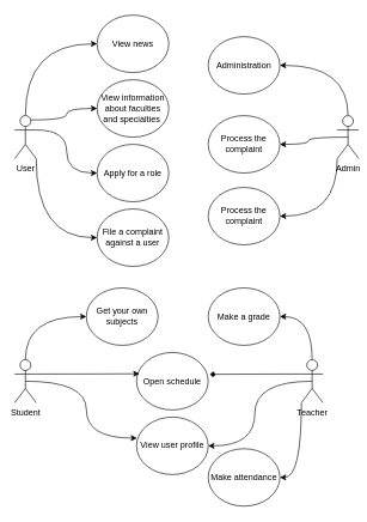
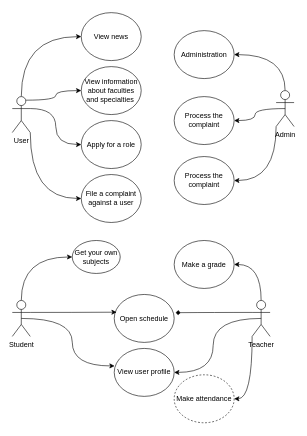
- <mxCell id="10" value="Admin" style="shape=umlActor;verticalLabelPosition=bottom;verticalAlign=top;html=1;" vertex="1" parent="1"><mxGeometry x="470" y="160" width="30" height="60" as="geometry" /></mxCell>
+ <mxCell id="10" value="Admin" style="shape=umlActor;verticalLabelPosition=bottom;verticalAlign=top;html=1;" vertex="1" parent="1"><mxGeometry x="460" y="150" width="30" height="60" as="geometry" /></mxCell>
- <mxCell id="26" value="Get your own subjects" style="ellipse;whiteSpace=wrap;html=1;" vertex="1" parent="1"><mxGeometry x="120" y="400" width="100" height="80" as="geometry" /></mxCell>
+ <mxCell id="26" value="Get your own subjects" style="ellipse;whiteSpace=wrap;html=1;" vertex="1" parent="1"><mxGeometry x="120" y="400" width="80" height="55" as="geometry" /></mxCell>
- <mxCell id="28" value="Make attendance" style="ellipse;whiteSpace=wrap;html=1;" vertex="1" parent="1"><mxGeometry x="290" y="624" width="100" height="80" as="geometry" /></mxCell>
+ <mxCell id="28" value="Make attendance" style="ellipse;whiteSpace=wrap;html=1;dashed=1;" vertex="1" parent="1"><mxGeometry x="290" y="624" width="100" height="80" as="geometry" /></mxCell>
